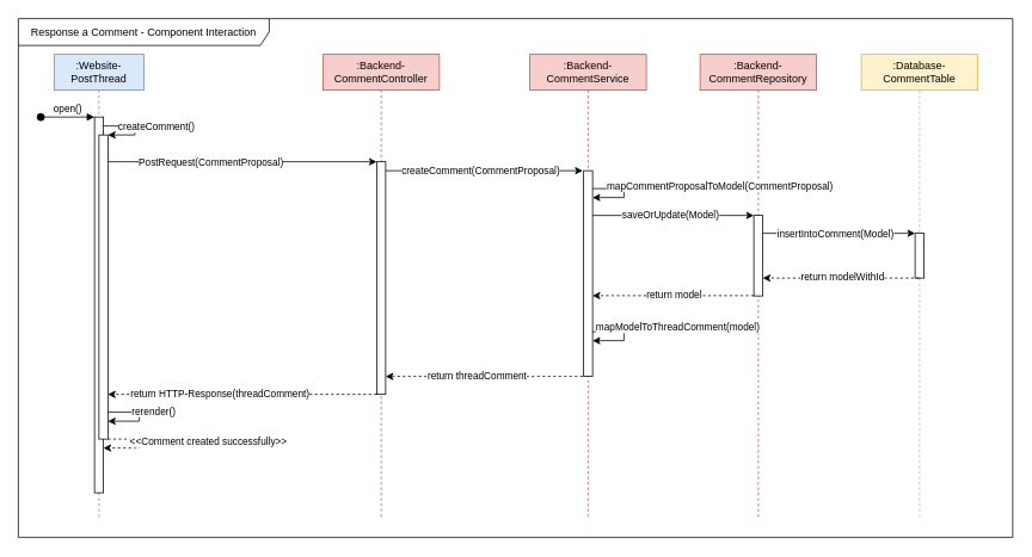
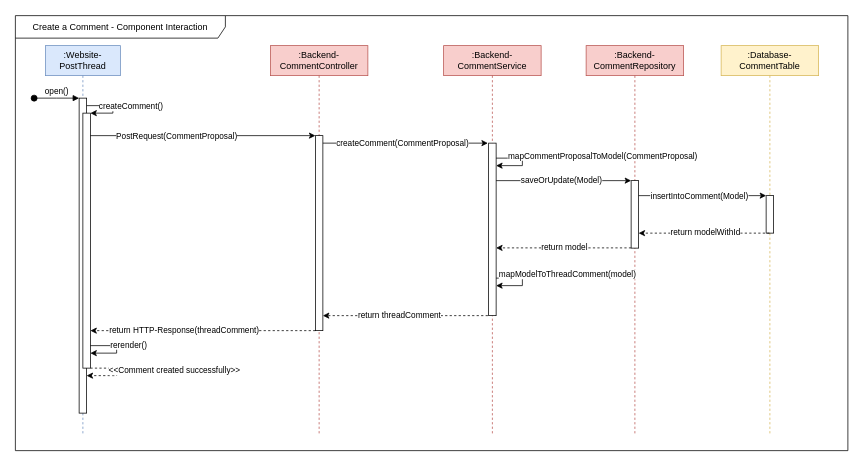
- <mxCell id="40" value="Response a Comment - Component Interaction" style="shape=umlFrame;whiteSpace=wrap;html=1;pointerEvents=0;width=280;height=30;" vertex="1" parent="1"><mxGeometry width="1110" height="580" as="geometry" x="20" y="20" /></mxCell>
+ <mxCell id="40" value="Create a Comment - Component Interaction" style="shape=umlFrame;whiteSpace=wrap;html=1;pointerEvents=0;width=280;height=30;" vertex="1" parent="1"><mxGeometry width="1110" height="580" as="geometry" x="20" y="20" /></mxCell>
